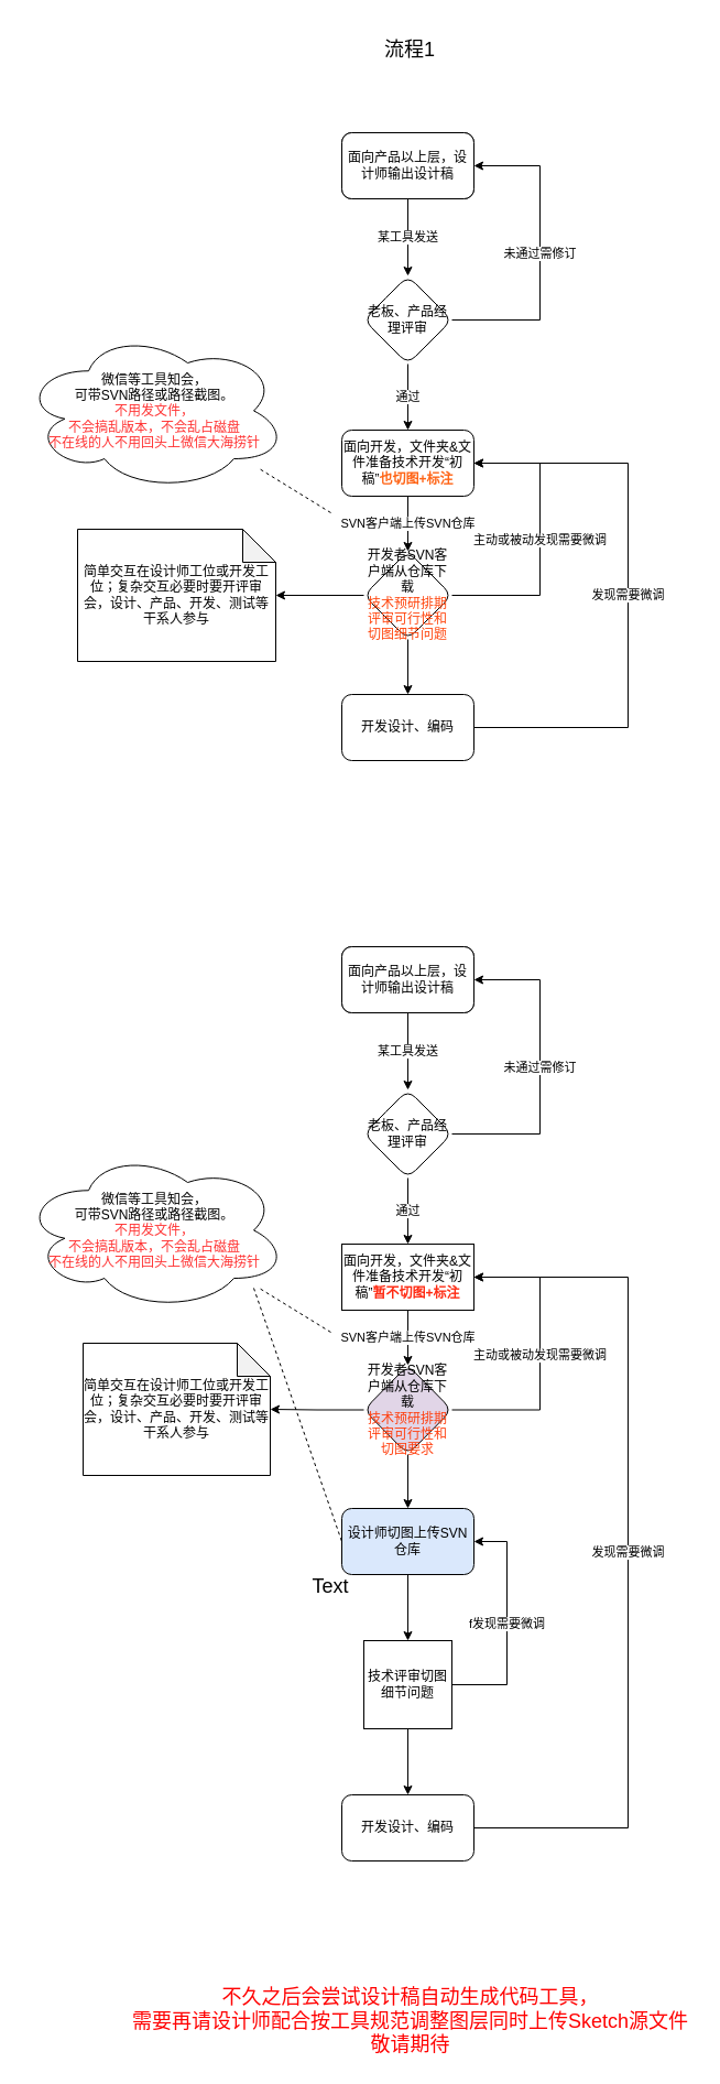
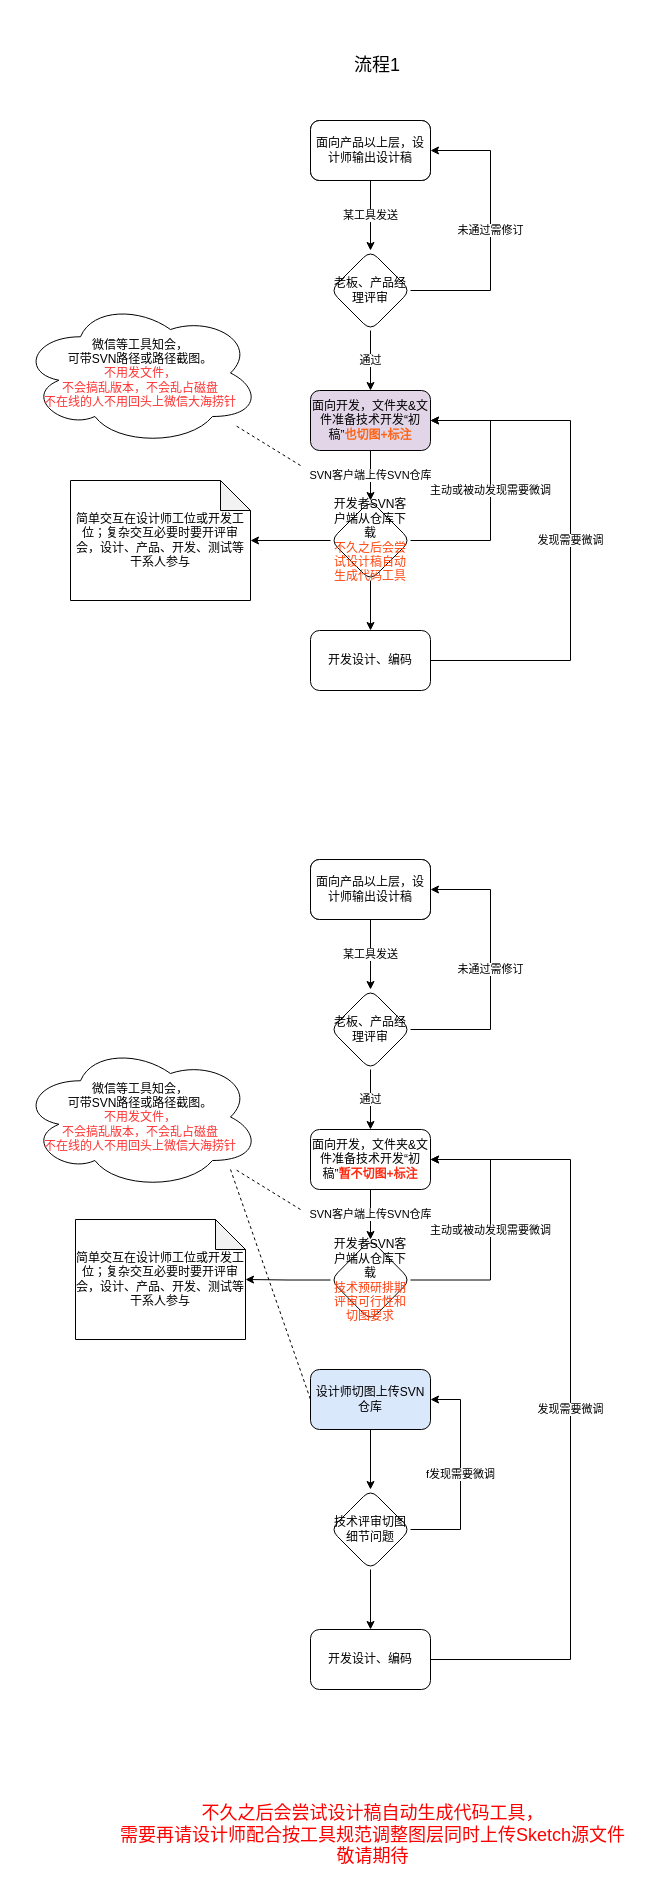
- <mxCell id="42" value="流程1" style="text;html=1;strokeColor=none;fillColor=none;align=center;verticalAlign=middle;whiteSpace=wrap;rounded=0;fontSize=18;" vertex="1" parent="1"><mxGeometry x="330" y="20" width="84" height="50" as="geometry" /></mxCell>
+ <mxCell id="42" value="流程1" style="text;html=1;strokeColor=none;fillColor=none;align=center;verticalAlign=middle;whiteSpace=wrap;rounded=0;fontSize=18;" vertex="1" parent="1"><mxGeometry x="335" y="40" width="84" height="50" as="geometry" /></mxCell>
- <mxCell id="13" value="面向开发，文件夹&amp;amp;文件准备技术开发“初稿”&lt;b&gt;&lt;font color=&quot;#ff6314&quot;&gt;也切图+标注&lt;/font&gt;&lt;/b&gt;" style="whiteSpace=wrap;html=1;rounded=1;" vertex="1" parent="1"><mxGeometry x="310" y="390" width="120" height="60" as="geometry" /></mxCell>
+ <mxCell id="13" value="面向开发，文件夹&amp;amp;文件准备技术开发“初稿”&lt;b&gt;&lt;font color=&quot;#ff6314&quot;&gt;也切图+标注&lt;/font&gt;&lt;/b&gt;" style="whiteSpace=wrap;html=1;rounded=1;fillColor=#e1d5e7;" vertex="1" parent="1"><mxGeometry x="310" y="390" width="120" height="60" as="geometry" /></mxCell>
- <mxCell id="11" value="开发者SVN客户端从仓库下载&lt;br&gt;&lt;font color=&quot;#ff450d&quot;&gt;技术预研排期评审可行性和切图细节问题&lt;/font&gt;" style="rhombus;whiteSpace=wrap;html=1;rounded=1;" vertex="1" parent="1"><mxGeometry x="330" y="500" width="80" height="80" as="geometry" /></mxCell>
+ <mxCell id="11" value="开发者SVN客户端从仓库下载&lt;br&gt;&lt;font color=&quot;#ff450d&quot;&gt;不久之后会尝试设计稿自动生成代码工具&lt;/font&gt;" style="rhombus;whiteSpace=wrap;html=1;rounded=1;" vertex="1" parent="1"><mxGeometry x="330" y="500" width="80" height="80" as="geometry" /></mxCell>
- <mxCell id="28" value="面向开发，文件夹&amp;amp;文件准备技术开发“初稿”&lt;b&gt;&lt;font color=&quot;#ff2a12&quot;&gt;暂不切图+标注&lt;/font&gt;&lt;/b&gt;" style="whiteSpace=wrap;html=1;rounded=0;" vertex="1" parent="1"><mxGeometry x="310" y="1129" width="120" height="60" as="geometry" /></mxCell>
+ <mxCell id="28" value="面向开发，文件夹&amp;amp;文件准备技术开发“初稿”&lt;b&gt;&lt;font color=&quot;#ff2a12&quot;&gt;暂不切图+标注&lt;/font&gt;&lt;/b&gt;" style="whiteSpace=wrap;html=1;rounded=1;" vertex="1" parent="1"><mxGeometry x="310" y="1129" width="120" height="60" as="geometry" /></mxCell>
- <mxCell id="26" value="开发者SVN客户端从仓库下载&lt;br&gt;&lt;font color=&quot;#ff3f0f&quot;&gt;技术预研排期评审可行性和切图要求&lt;/font&gt;" style="rhombus;whiteSpace=wrap;html=1;rounded=1;fillColor=#e1d5e7;" vertex="1" parent="1"><mxGeometry x="330" y="1239" width="80" height="81" as="geometry" /></mxCell>
+ <mxCell id="26" value="开发者SVN客户端从仓库下载&lt;br&gt;&lt;font color=&quot;#ff3f0f&quot;&gt;技术预研排期评审可行性和切图要求&lt;/font&gt;" style="rhombus;whiteSpace=wrap;html=1;rounded=1;" vertex="1" parent="1"><mxGeometry x="330" y="1239" width="80" height="81" as="geometry" /></mxCell>
- <mxCell id="25" value="" style="edgeStyle=orthogonalEdgeStyle;rounded=0;orthogonalLoop=1;jettySize=auto;html=1;" edge="1" parent="1" source="26" target="33"><mxGeometry relative="1" as="geometry" /></mxCell>
- <mxCell id="43" value="Text" style="text;html=1;strokeColor=none;fillColor=none;align=center;verticalAlign=middle;whiteSpace=wrap;rounded=0;fontSize=18;" vertex="1" parent="1"><mxGeometry x="280" y="1430" width="40" height="20" as="geometry" /></mxCell>
- <mxCell id="36" value="技术评审切图细节问题" style="whiteSpace=wrap;html=1;rounded=0;" vertex="1" parent="1"><mxGeometry x="330" y="1489" width="80" height="80" as="geometry" /></mxCell>
+ <mxCell id="36" value="技术评审切图细节问题" style="rhombus;whiteSpace=wrap;html=1;rounded=1;" vertex="1" parent="1"><mxGeometry x="330" y="1489" width="80" height="80" as="geometry" /></mxCell>
